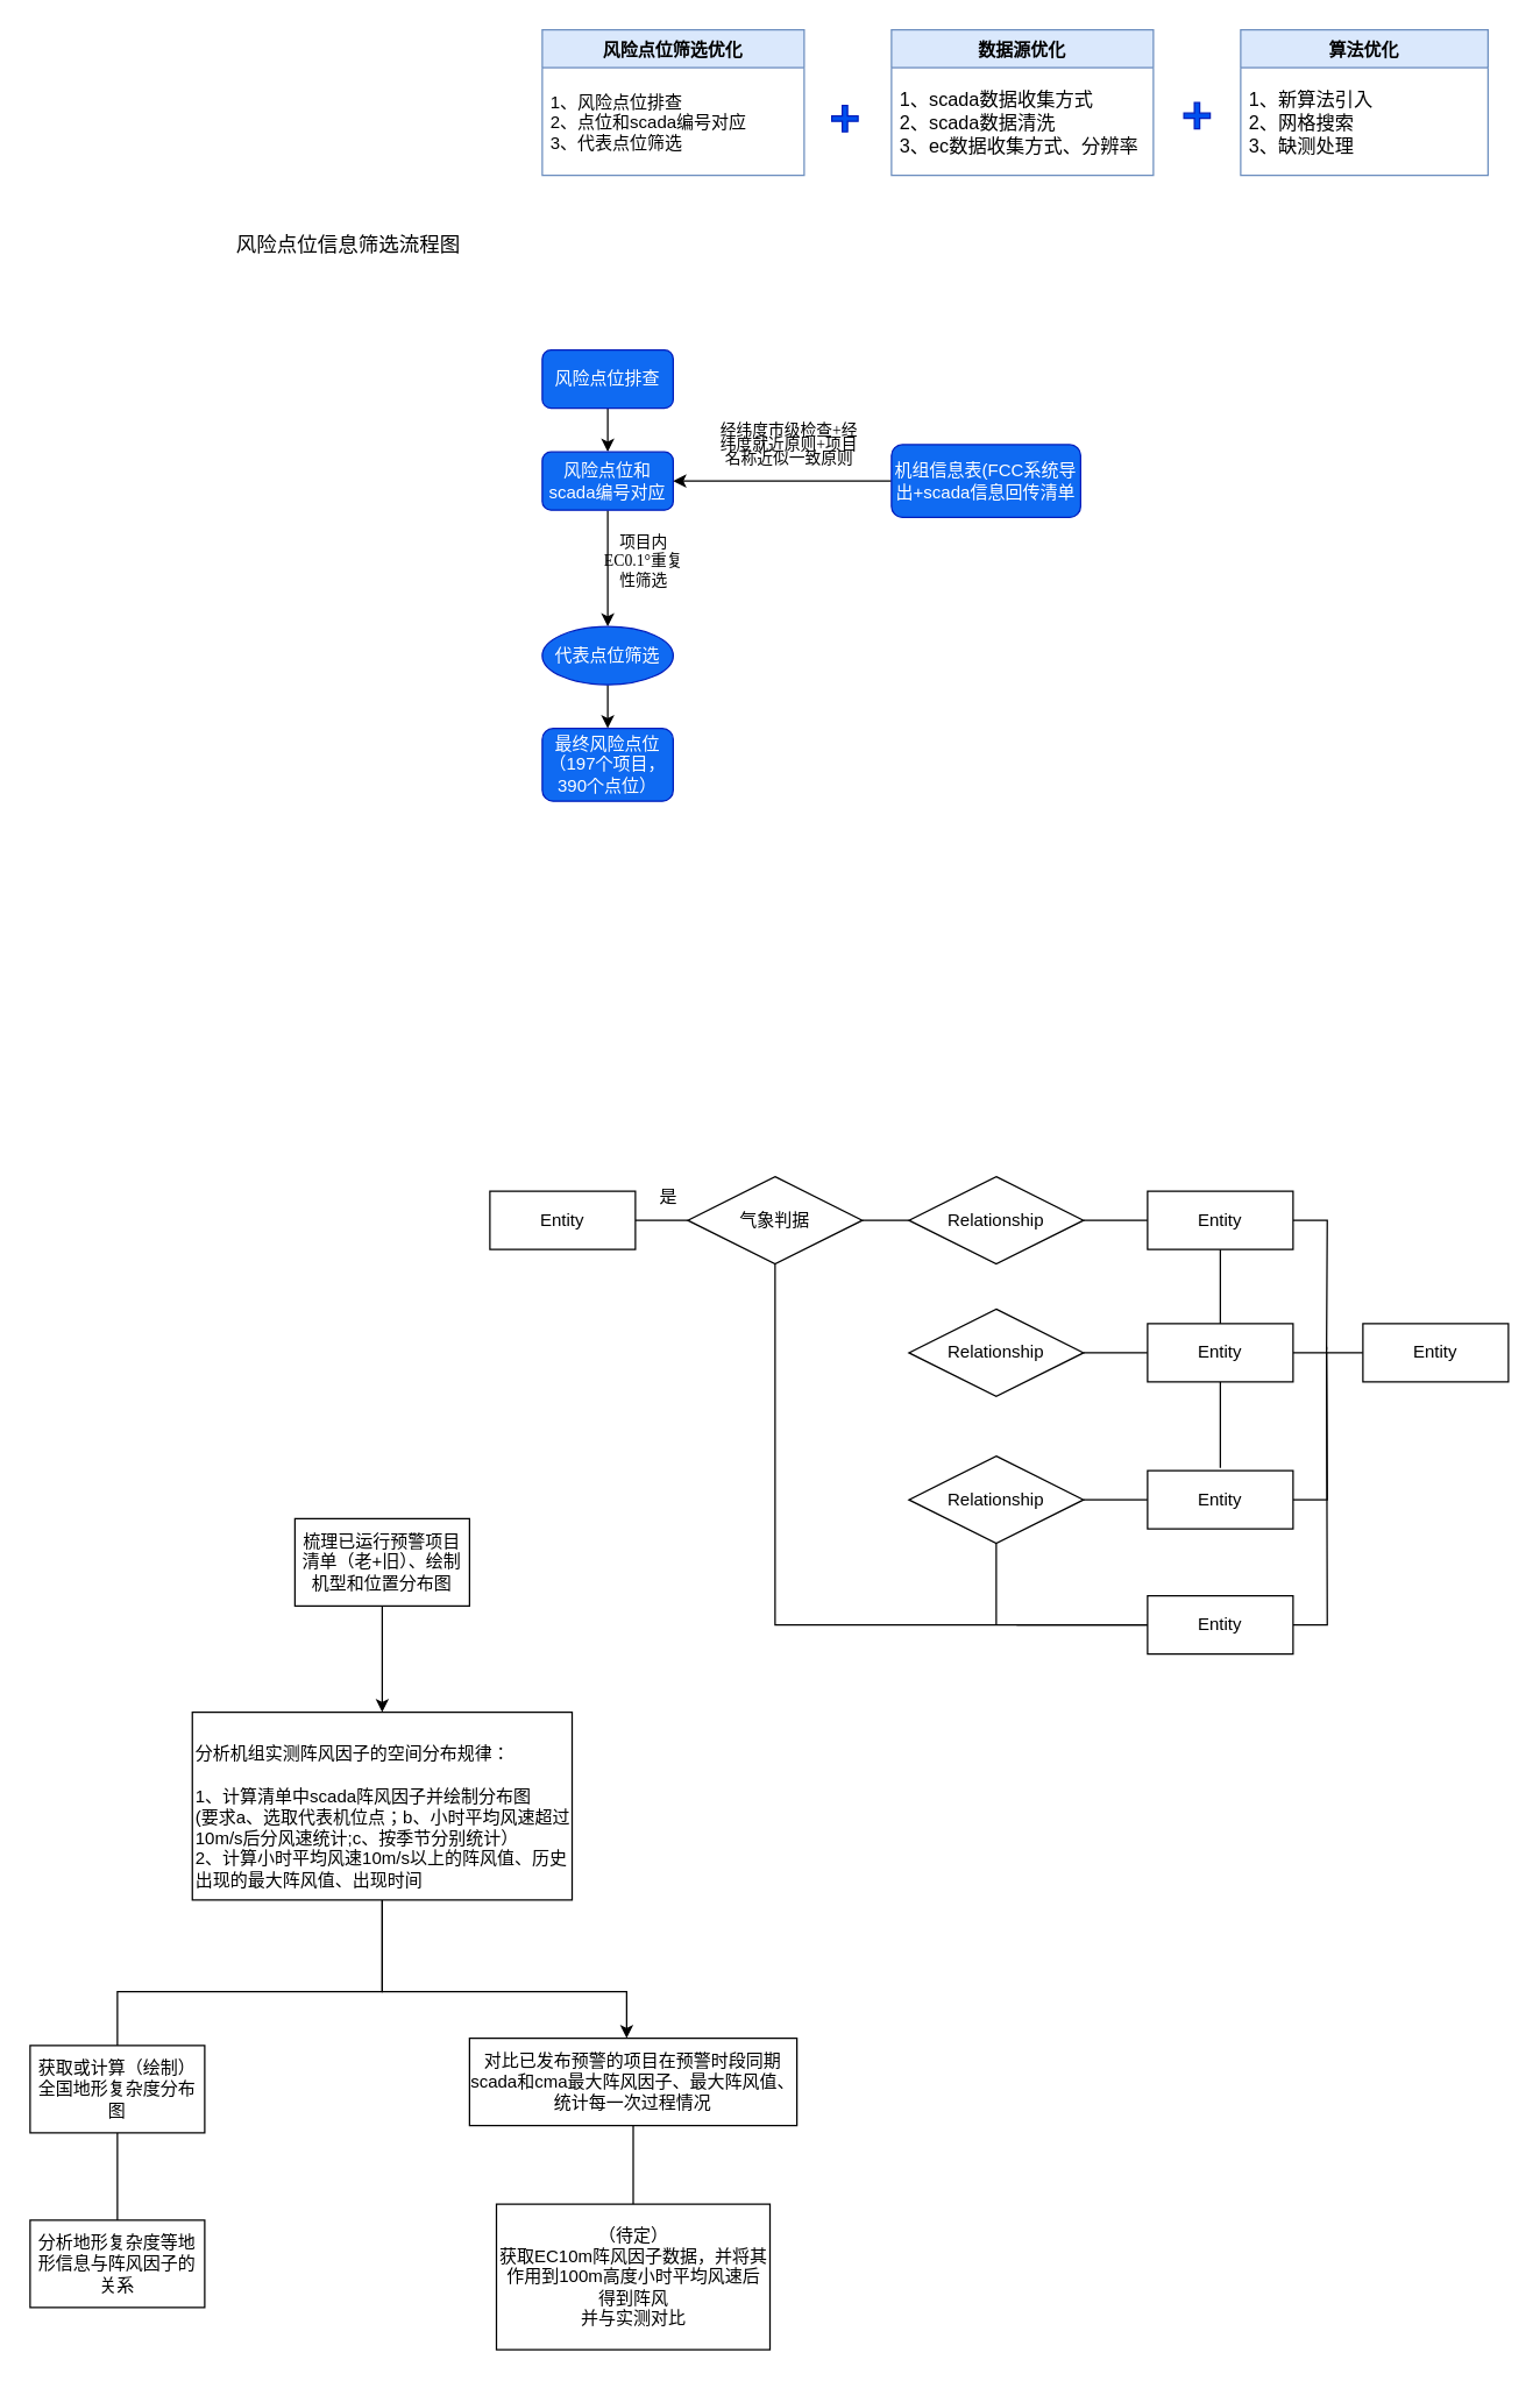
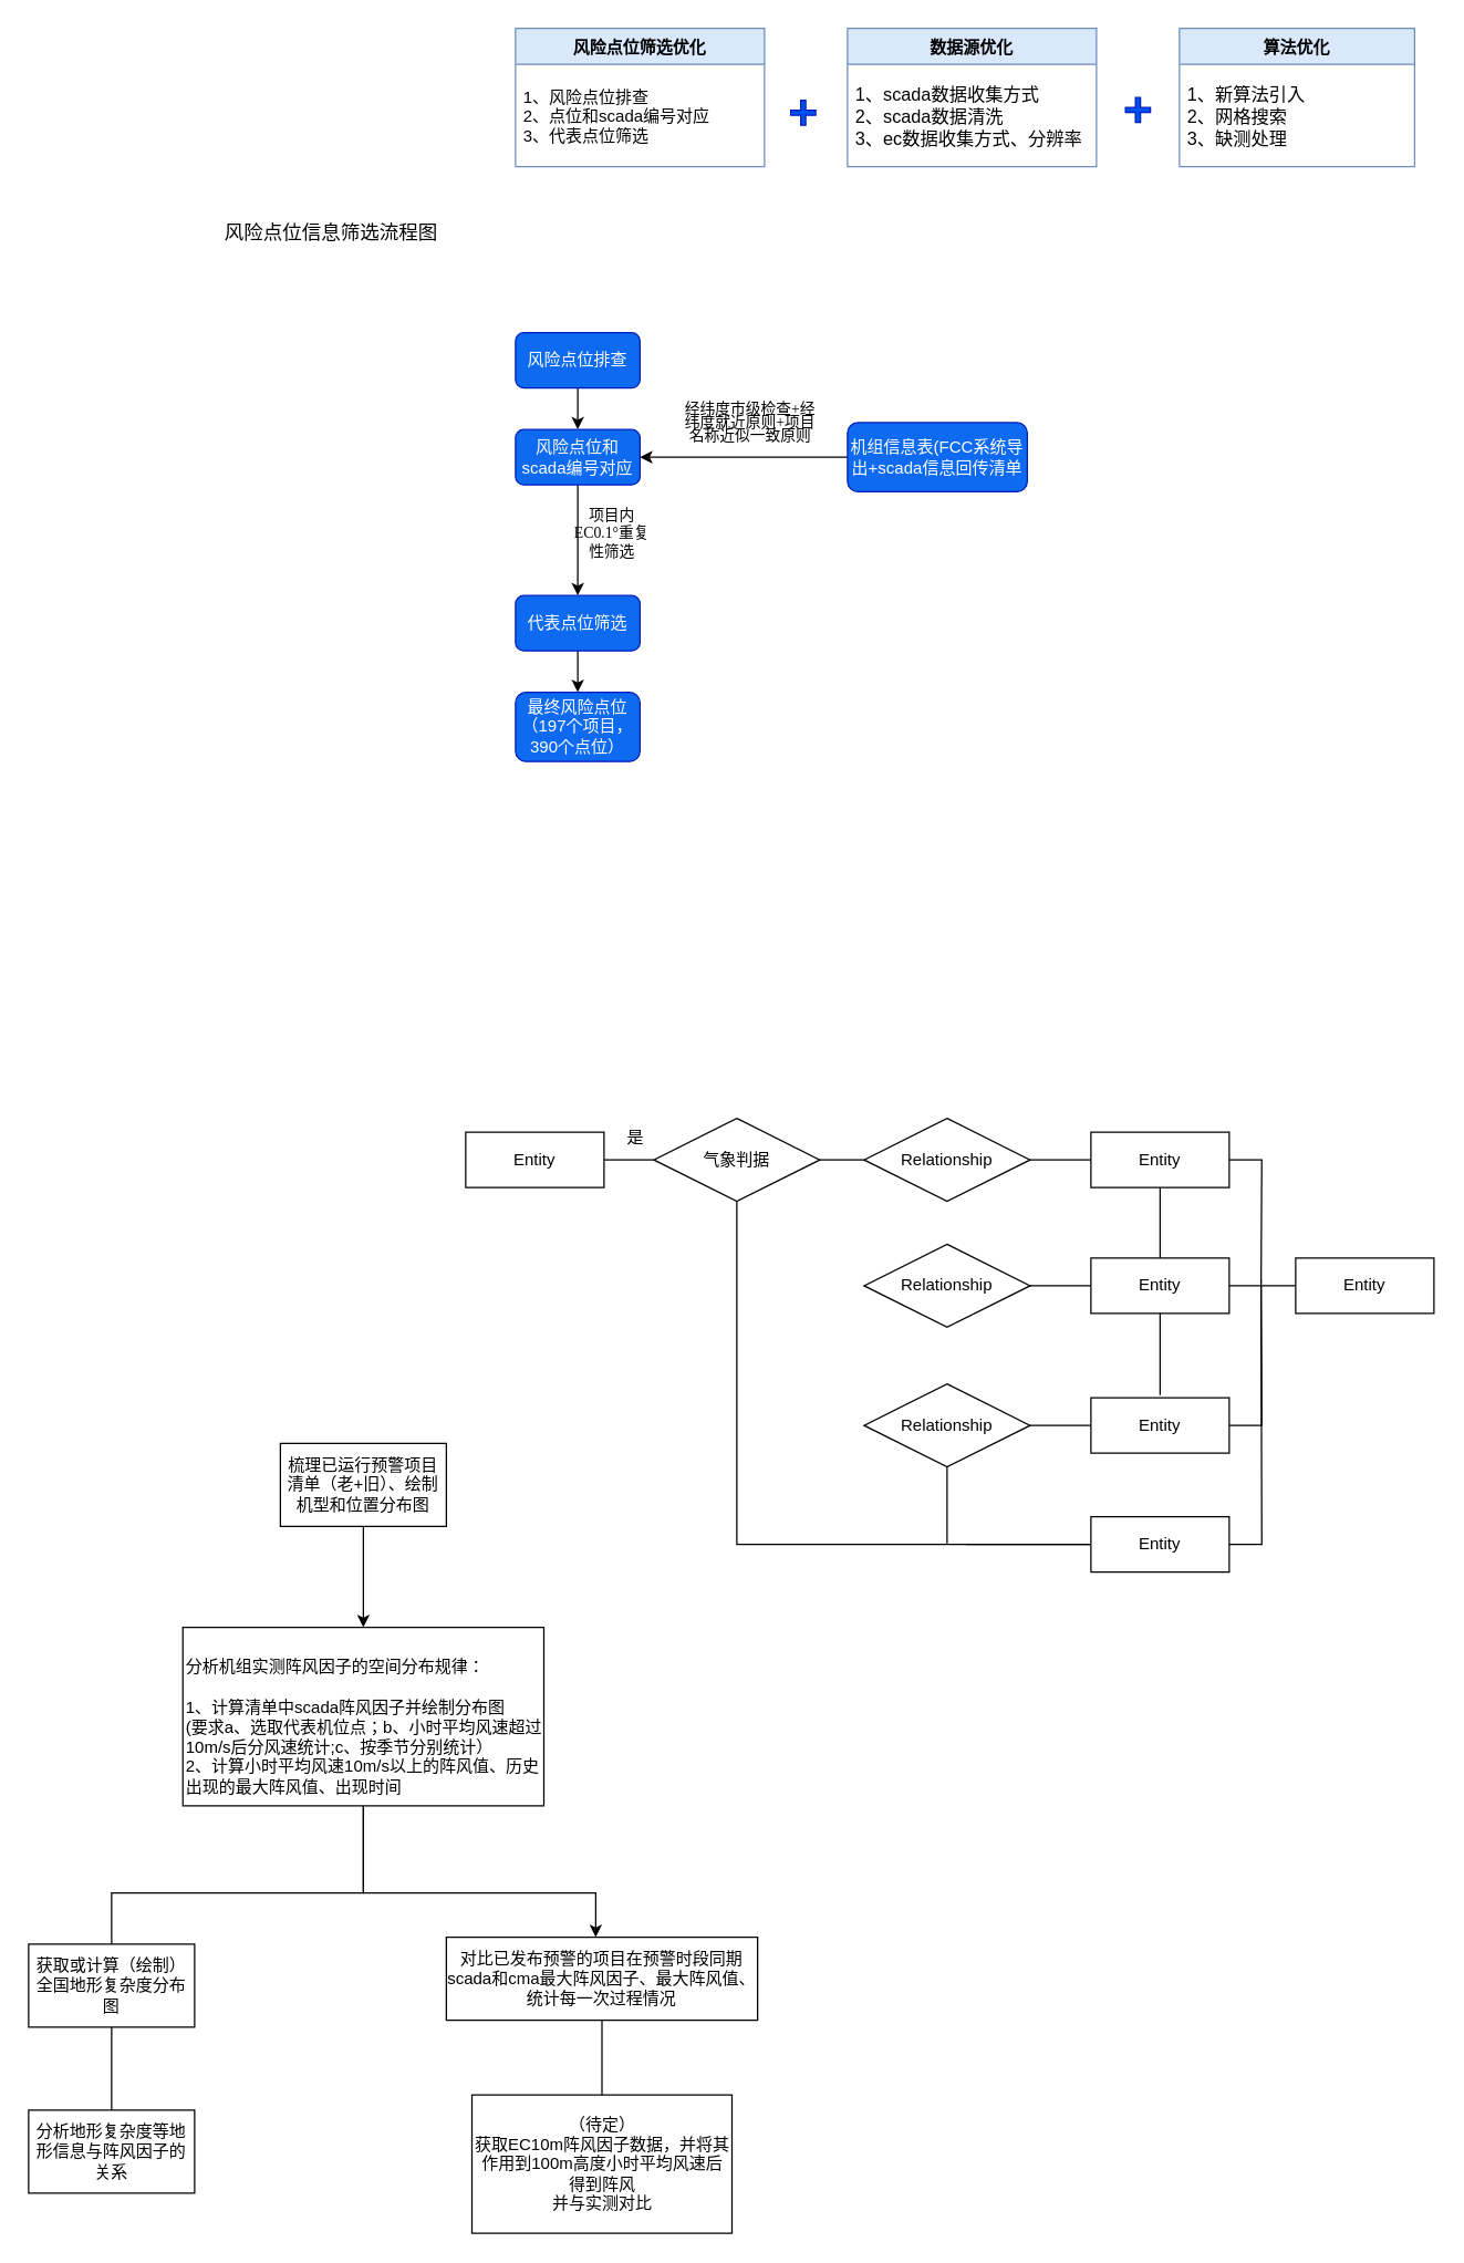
- <mxCell id="18" value="代表点位筛选" style="ellipse;whiteSpace=wrap;html=1;fillColor=#0F6AF2;fontColor=#ffffff;strokeColor=#001DBC;" parent="1" vertex="1"><mxGeometry x="372" y="430" width="90" height="40" as="geometry" /></mxCell>
+ <mxCell id="18" value="代表点位筛选" style="rounded=1;whiteSpace=wrap;html=1;fillColor=#0F6AF2;fontColor=#ffffff;strokeColor=#001DBC;" parent="1" vertex="1"><mxGeometry x="372" y="430" width="90" height="40" as="geometry" /></mxCell>
